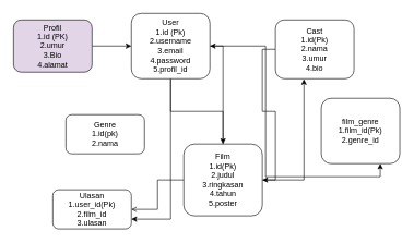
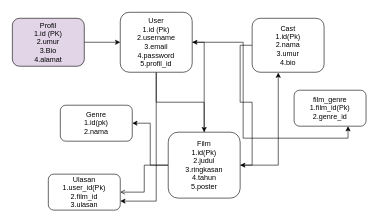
- <mxCell id="16" value="film_genre&lt;br&gt;1.film_id(Pk)&lt;br&gt;2.genre_id" style="rounded=1;whiteSpace=wrap;html=1;" vertex="1" parent="1"><mxGeometry x="490" y="150" width="120" height="100" as="geometry" /></mxCell>
+ <mxCell id="16" value="film_genre&lt;br&gt;1.film_id(Pk)&lt;br&gt;2.genre_id" style="rounded=1;whiteSpace=wrap;html=1;" vertex="1" parent="1"><mxGeometry x="490" y="150" width="120" height="60" as="geometry" /></mxCell>
+ <mxCell id="13" style="edgeStyle=orthogonalEdgeStyle;rounded=0;orthogonalLoop=1;jettySize=auto;html=1;entryX=1;entryY=0.5;entryDx=0;entryDy=0;" edge="1" parent="1" source="14" target="15"><mxGeometry relative="1" as="geometry" /></mxCell>
